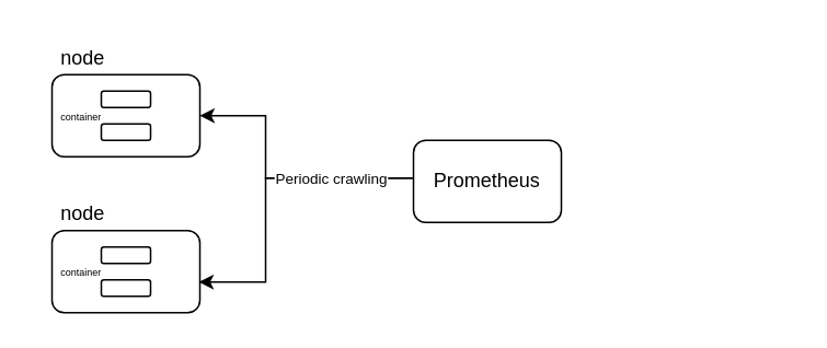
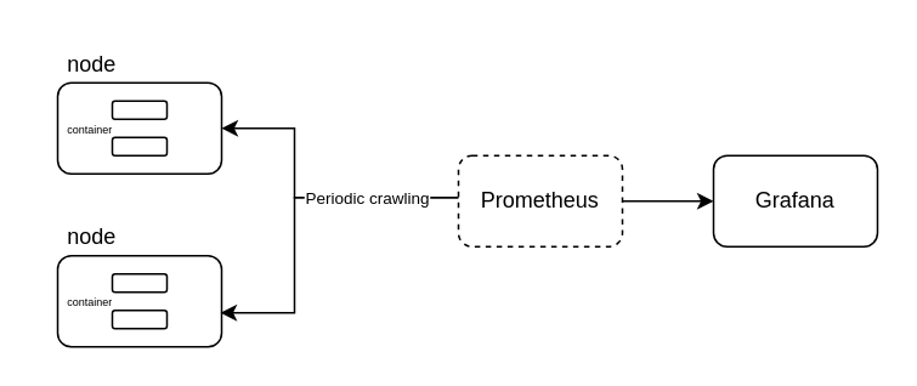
- <mxCell id="14" value="Prometheus" style="rounded=1;whiteSpace=wrap;html=1;" vertex="1" parent="1"><mxGeometry x="251" y="85" width="90" height="50" as="geometry" /></mxCell>
+ <mxCell id="14" value="Prometheus" style="rounded=1;whiteSpace=wrap;html=1;dashed=1;" vertex="1" parent="1"><mxGeometry x="251" y="85" width="90" height="50" as="geometry" /></mxCell>
+ <mxCell id="13" style="edgeStyle=orthogonalEdgeStyle;rounded=0;orthogonalLoop=1;jettySize=auto;html=1;entryX=0;entryY=0.5;entryDx=0;entryDy=0;" edge="1" parent="1" source="14" target="17"><mxGeometry relative="1" as="geometry" /></mxCell>
+ <mxCell id="17" value="Grafana" style="rounded=1;whiteSpace=wrap;html=1;" vertex="1" parent="1"><mxGeometry x="391" y="85" width="90" height="50" as="geometry" /></mxCell>
